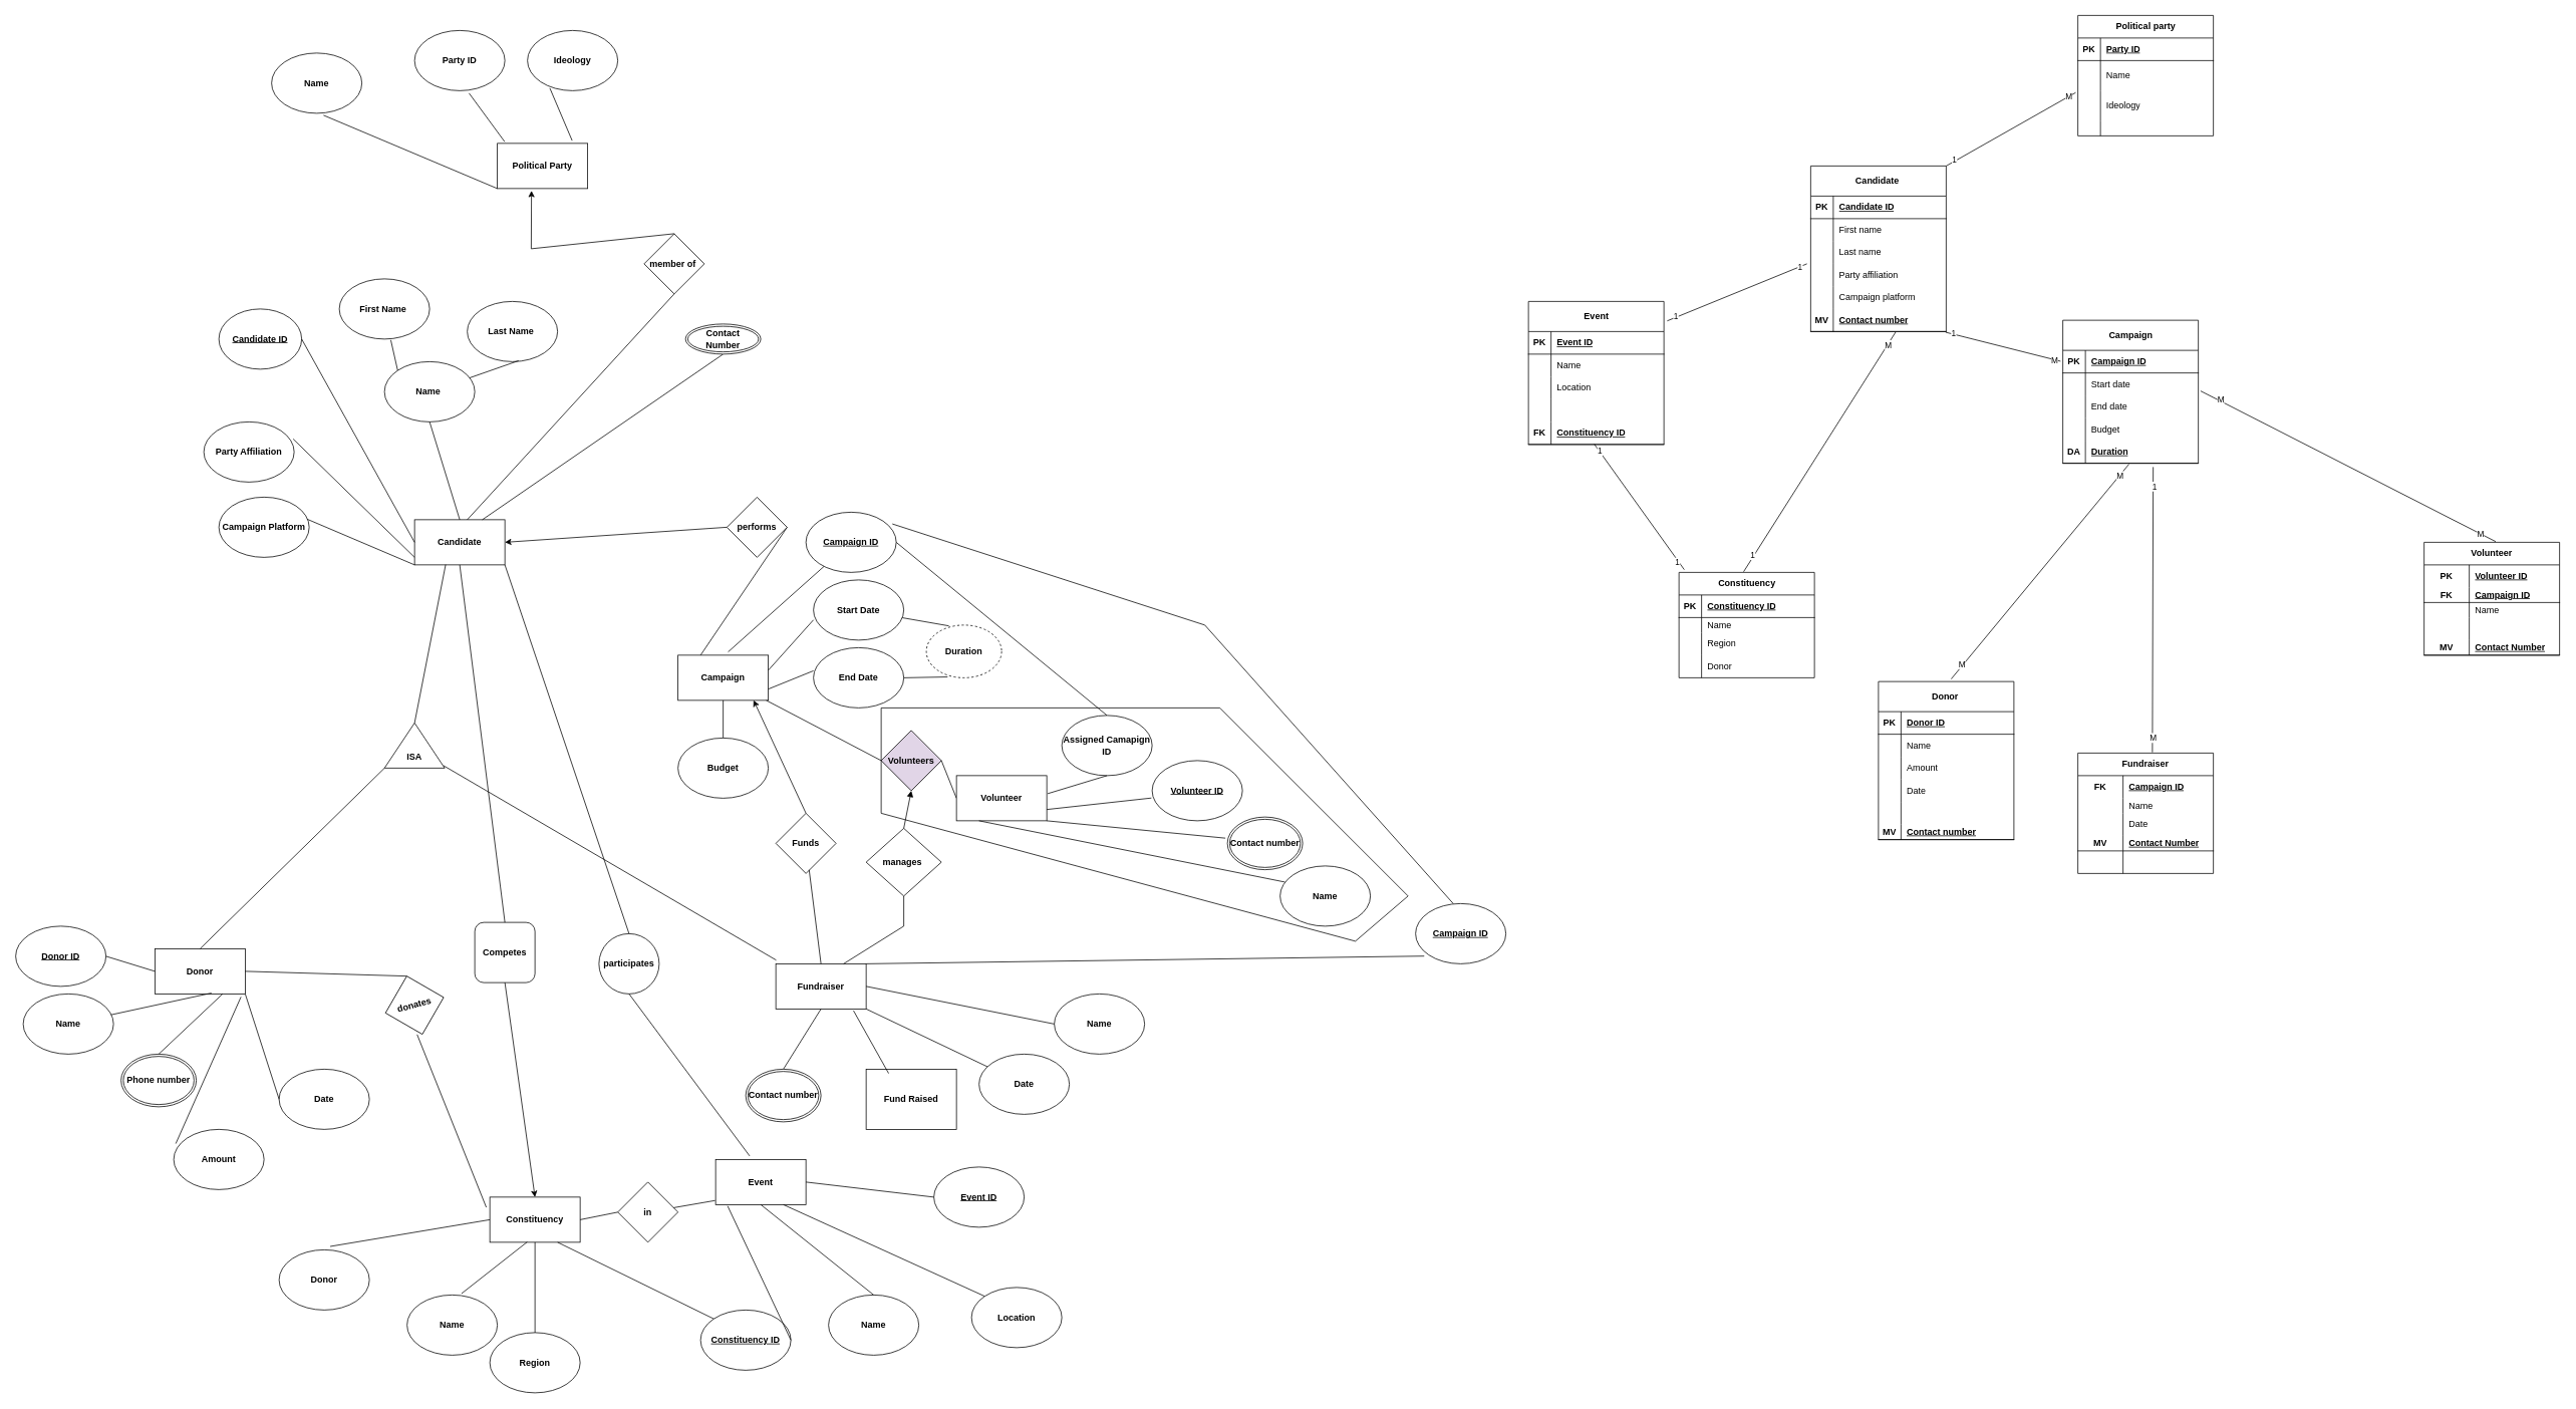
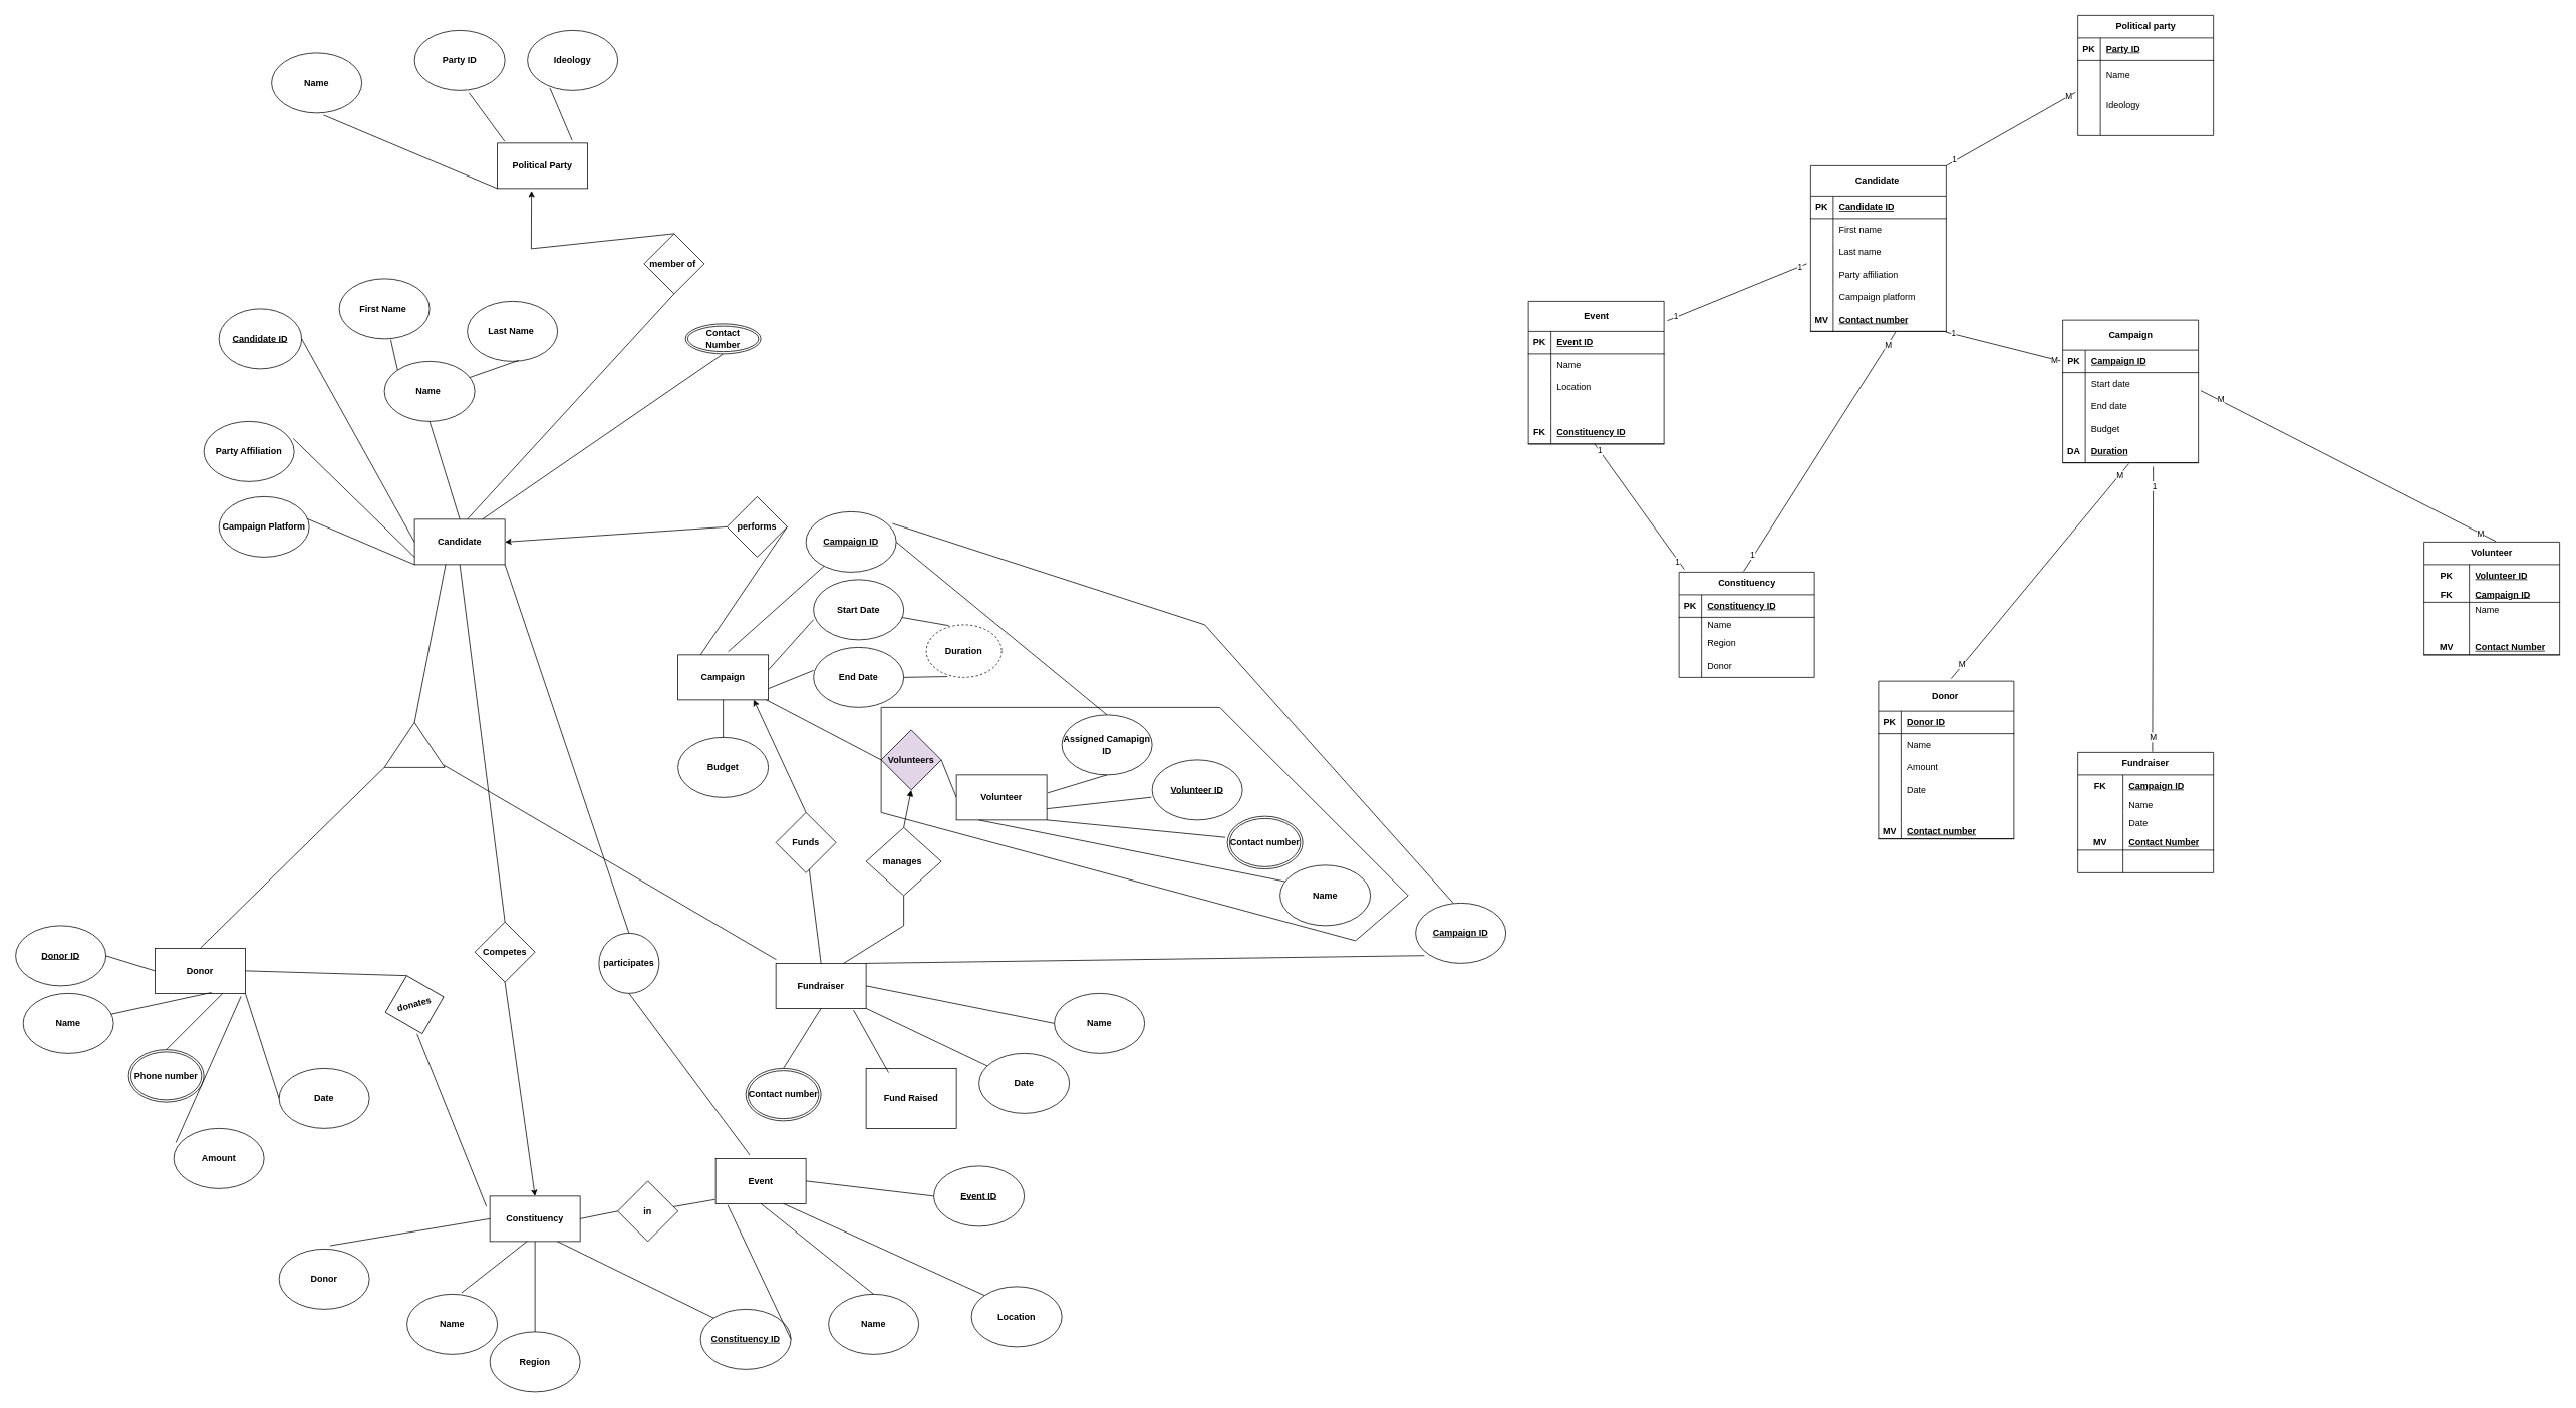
- <mxCell id="111" value="&lt;b&gt;ISA&lt;/b&gt;" style="text;html=1;align=center;verticalAlign=middle;whiteSpace=wrap;rounded=0;" parent="1" vertex="1"><mxGeometry x="520" y="990" width="60" height="30" as="geometry" /></mxCell>
- <mxCell id="25" value="&lt;b&gt;Competes&lt;/b&gt;" style="whiteSpace=wrap;html=1;rounded=1;" parent="1" vertex="1"><mxGeometry x="630" y="1225" width="80" height="80" as="geometry" /></mxCell>
+ <mxCell id="25" value="&lt;b&gt;Competes&lt;/b&gt;" style="rhombus;whiteSpace=wrap;html=1;" parent="1" vertex="1"><mxGeometry x="630" y="1225" width="80" height="80" as="geometry" /></mxCell>
- <mxCell id="44" value="&lt;b&gt;Phone number&lt;/b&gt;" style="ellipse;shape=doubleEllipse;margin=3;whiteSpace=wrap;html=1;align=center;" parent="1" vertex="1"><mxGeometry x="160" y="1400" width="100" height="70" as="geometry" /></mxCell>
+ <mxCell id="44" value="&lt;b&gt;Phone number&lt;/b&gt;" style="ellipse;shape=doubleEllipse;margin=3;whiteSpace=wrap;html=1;align=center;" parent="1" vertex="1"><mxGeometry x="170" y="1395" width="100" height="70" as="geometry" /></mxCell>
